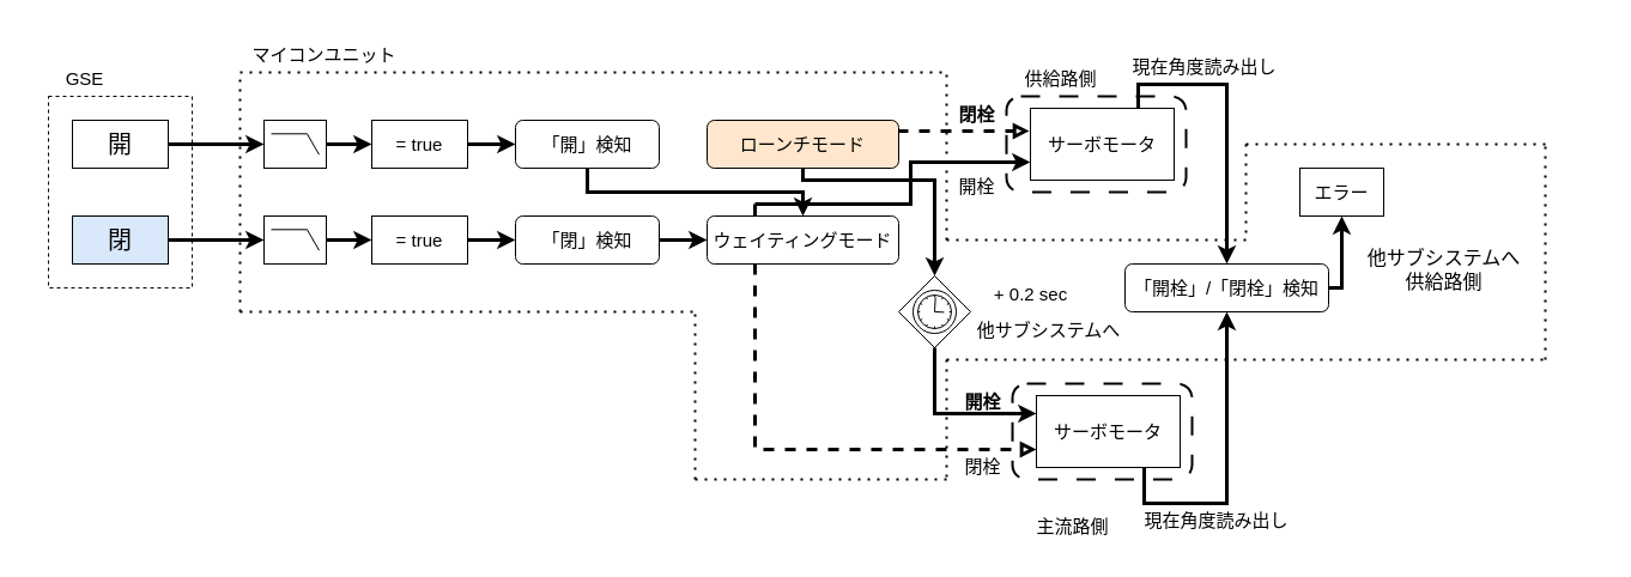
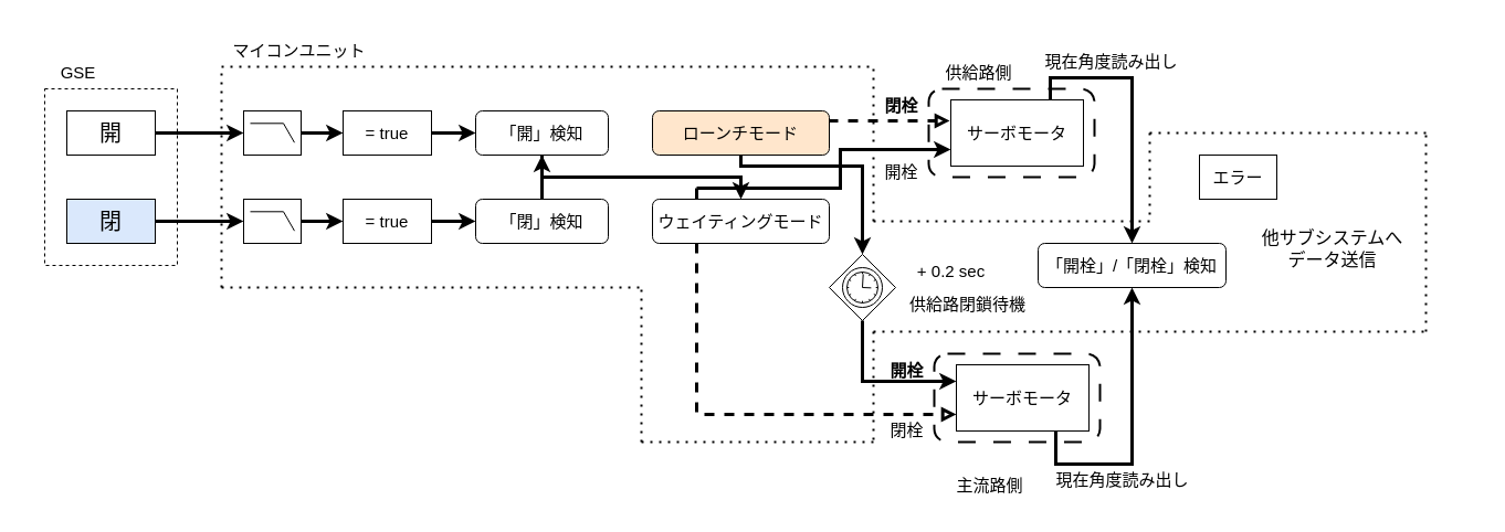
- <mxCell id="28" style="edgeStyle=elbowEdgeStyle;rounded=0;elbow=vertical;html=1;entryX=0;entryY=0.5;entryDx=0;entryDy=0;strokeWidth=3;fontSize=15;endArrow=classic;endFill=1;" parent="1" source="29" target="32" edge="1"><mxGeometry relative="1" as="geometry" /></mxCell>
+ <mxCell id="28" style="edgeStyle=elbowEdgeStyle;rounded=0;elbow=vertical;html=1;strokeWidth=3;fontSize=15;endArrow=classic;endFill=1;" parent="1" source="29" target="18" edge="1"><mxGeometry relative="1" as="geometry" /></mxCell>
- <mxCell id="40" style="edgeStyle=elbowEdgeStyle;rounded=0;jumpSize=6;html=1;entryX=0.5;entryY=1;entryDx=0;entryDy=0;strokeWidth=3;fontSize=15;fontColor=#000000;endArrow=classic;endFill=1;" parent="1" source="41" target="48" edge="1"><mxGeometry relative="1" as="geometry"><Array as="points"><mxPoint x="1120" y="210" /></Array></mxGeometry></mxCell>
- <mxCell id="62" value="&lt;div&gt;&lt;font style=&quot;font-size: 16px;&quot;&gt;他サブシステムへ&lt;/font&gt;&lt;/div&gt;&lt;font style=&quot;font-size: 16px;&quot;&gt;供給路側&lt;/font&gt;" style="text;html=1;align=center;verticalAlign=middle;resizable=0;points=[];autosize=1;strokeColor=none;fillColor=none;" vertex="1" parent="1"><mxGeometry x="1130" y="200" width="150" height="50" as="geometry" /></mxCell>
+ <mxCell id="62" value="&lt;div&gt;&lt;font style=&quot;font-size: 16px;&quot;&gt;他サブシステムへ&lt;/font&gt;&lt;/div&gt;&lt;font style=&quot;font-size: 16px;&quot;&gt;データ送信&lt;/font&gt;" style="text;html=1;align=center;verticalAlign=middle;resizable=0;points=[];autosize=1;strokeColor=none;fillColor=none;" vertex="1" parent="1"><mxGeometry x="1130" y="200" width="150" height="50" as="geometry" /></mxCell>
- <mxCell id="36" value="他サブシステムへ" style="text;html=1;align=center;verticalAlign=middle;resizable=0;points=[];autosize=1;strokeColor=none;fillColor=none;fontSize=15;" parent="1" vertex="1"><mxGeometry x="810" y="260" width="130" height="30" as="geometry" /></mxCell>
+ <mxCell id="36" value="供給路閉鎖待機" style="text;html=1;align=center;verticalAlign=middle;resizable=0;points=[];autosize=1;strokeColor=none;fillColor=none;fontSize=15;" parent="1" vertex="1"><mxGeometry x="810" y="260" width="130" height="30" as="geometry" /></mxCell>
